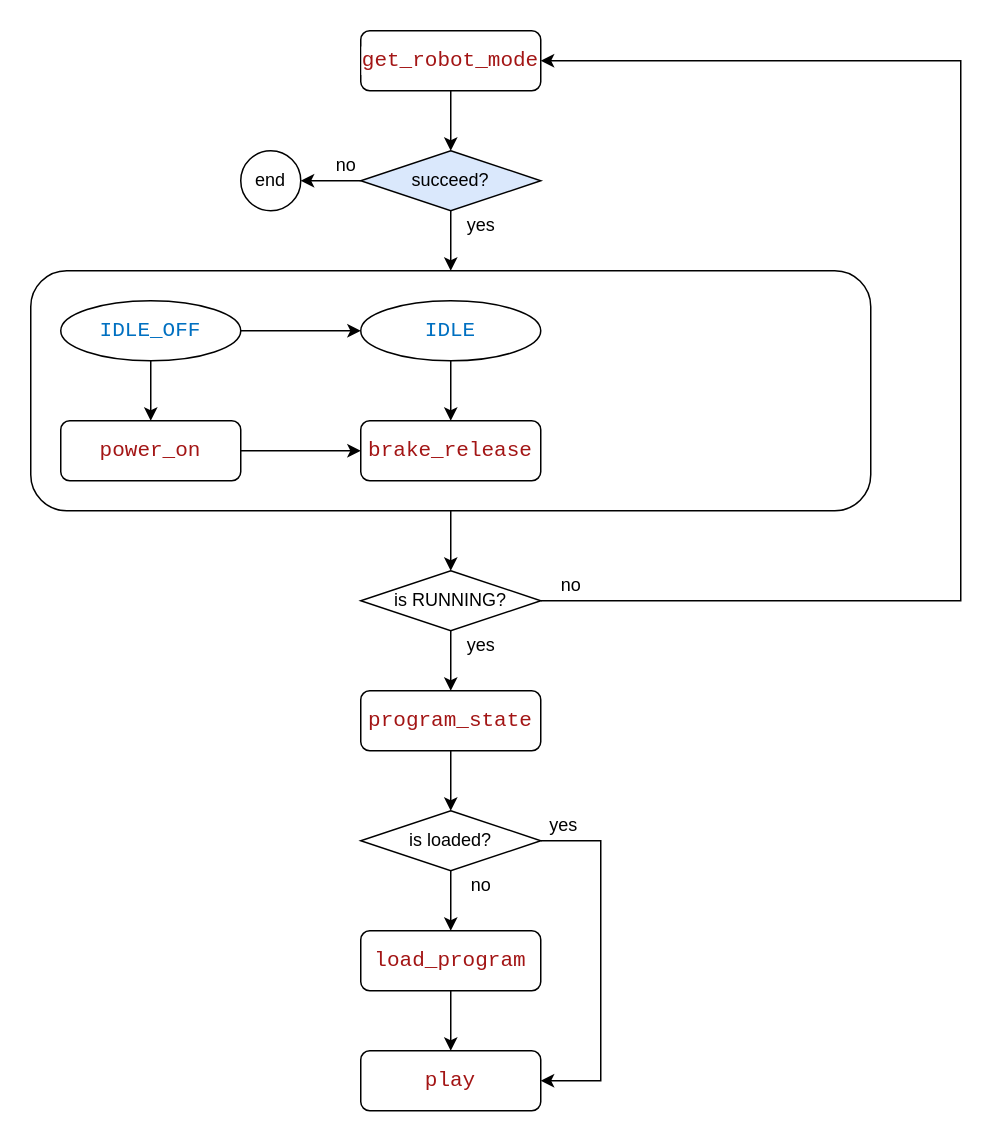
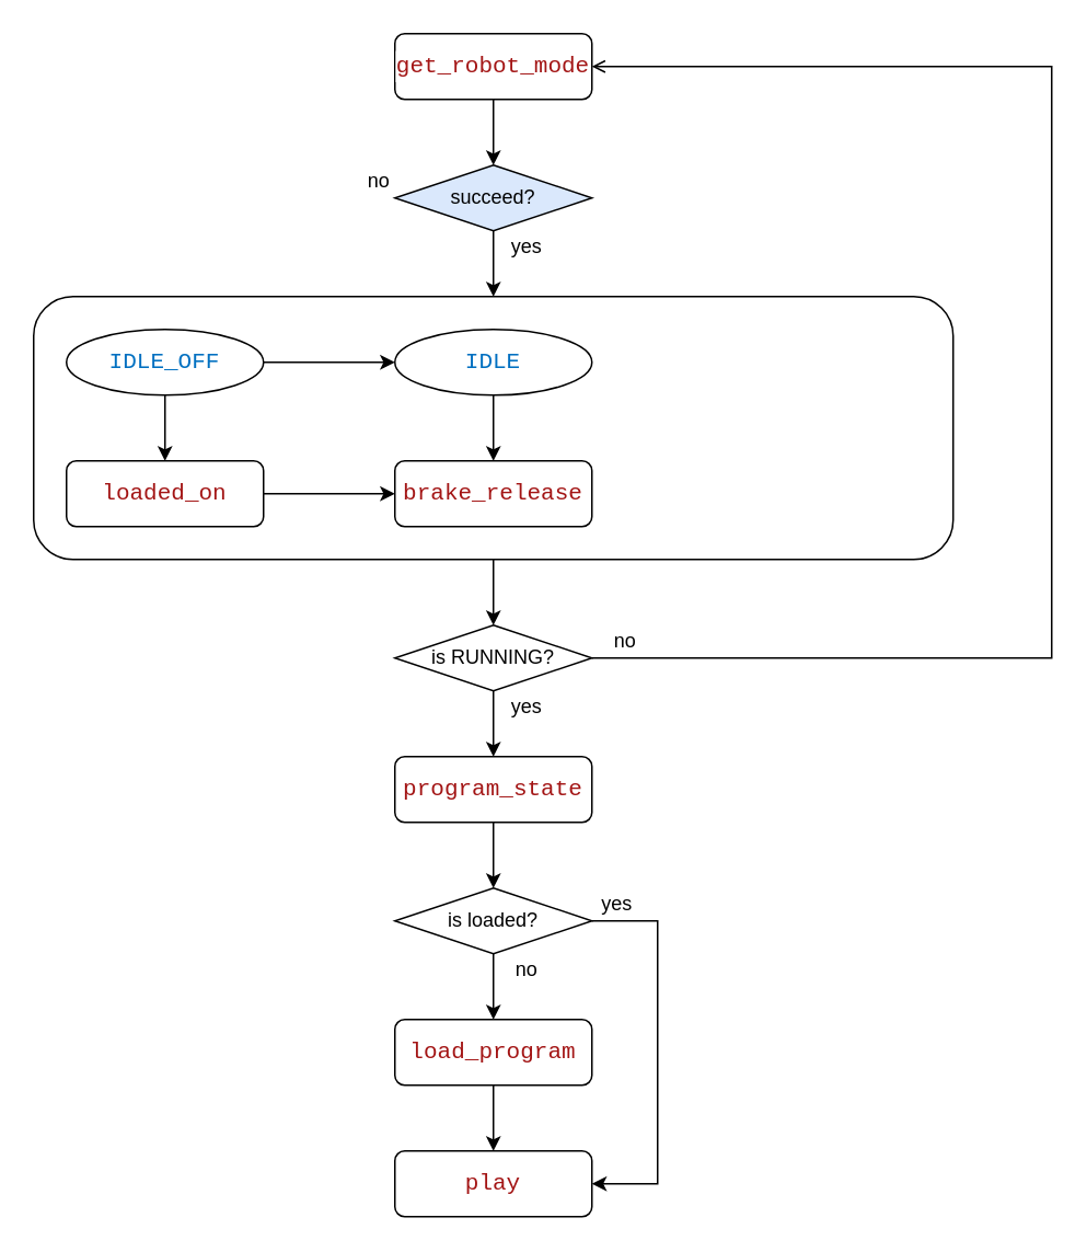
- <mxCell id="20" style="edgeStyle=orthogonalEdgeStyle;rounded=0;orthogonalLoop=1;jettySize=auto;html=1;entryX=1;entryY=0.5;entryDx=0;entryDy=0;" edge="1" parent="1" source="21" target="3"><mxGeometry relative="1" as="geometry"><Array as="points"><mxPoint x="640" y="400" /><mxPoint x="640" y="40" /></Array></mxGeometry></mxCell>
+ <mxCell id="20" style="edgeStyle=orthogonalEdgeStyle;rounded=0;orthogonalLoop=1;jettySize=auto;html=1;entryX=1;entryY=0.5;entryDx=0;entryDy=0;endArrow=open;" edge="1" parent="1" source="21" target="3"><mxGeometry relative="1" as="geometry"><Array as="points"><mxPoint x="640" y="400" /><mxPoint x="640" y="40" /></Array></mxGeometry></mxCell>
- <mxCell id="33" value="end" style="ellipse;whiteSpace=wrap;html=1;aspect=fixed;fillColor=none;" vertex="1" parent="1"><mxGeometry x="160" y="100" width="40" height="40" as="geometry" /></mxCell>
- <mxCell id="5" style="edgeStyle=orthogonalEdgeStyle;rounded=0;orthogonalLoop=1;jettySize=auto;html=1;exitX=0;exitY=0.5;exitDx=0;exitDy=0;entryX=1;entryY=0.5;entryDx=0;entryDy=0;" edge="1" parent="1" source="6" target="33"><mxGeometry relative="1" as="geometry" /></mxCell>
- <mxCell id="17" value="&lt;div style=&quot;background-color: rgb(255 , 255 , 255) ; font-family: &amp;#34;consolas&amp;#34; , &amp;#34;courier new&amp;#34; , monospace ; font-size: 14px ; line-height: 19px&quot;&gt;&lt;div style=&quot;font-family: &amp;#34;consolas&amp;#34; , &amp;#34;courier new&amp;#34; , monospace ; line-height: 19px&quot;&gt;&lt;span style=&quot;color: #a31515&quot;&gt;power_on&lt;/span&gt;&lt;/div&gt;&lt;/div&gt;" style="rounded=1;whiteSpace=wrap;html=1;" vertex="1" parent="1"><mxGeometry x="40" y="280" width="120" height="40" as="geometry" /></mxCell>
+ <mxCell id="17" value="&lt;div style=&quot;background-color: rgb(255 , 255 , 255) ; font-family: &amp;#34;consolas&amp;#34; , &amp;#34;courier new&amp;#34; , monospace ; font-size: 14px ; line-height: 19px&quot;&gt;&lt;div style=&quot;font-family: &amp;#34;consolas&amp;#34; , &amp;#34;courier new&amp;#34; , monospace ; line-height: 19px&quot;&gt;&lt;span style=&quot;color: #a31515&quot;&gt;loaded_on&lt;/span&gt;&lt;/div&gt;&lt;/div&gt;" style="rounded=1;whiteSpace=wrap;html=1;" vertex="1" parent="1"><mxGeometry x="40" y="280" width="120" height="40" as="geometry" /></mxCell>
